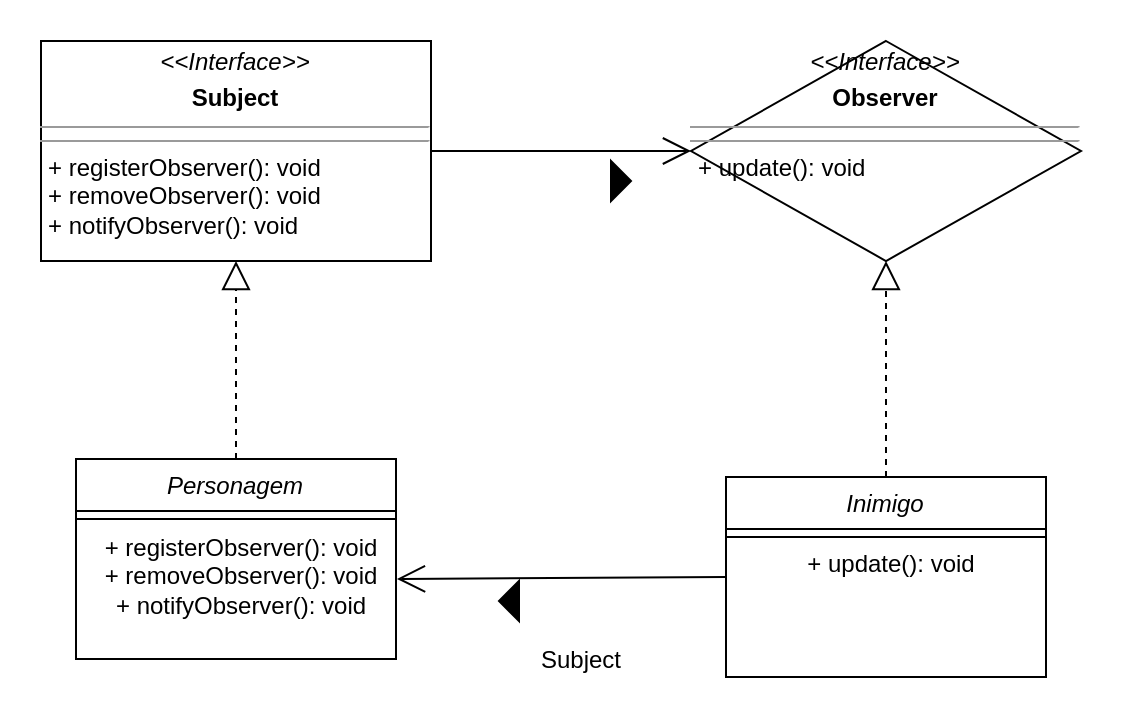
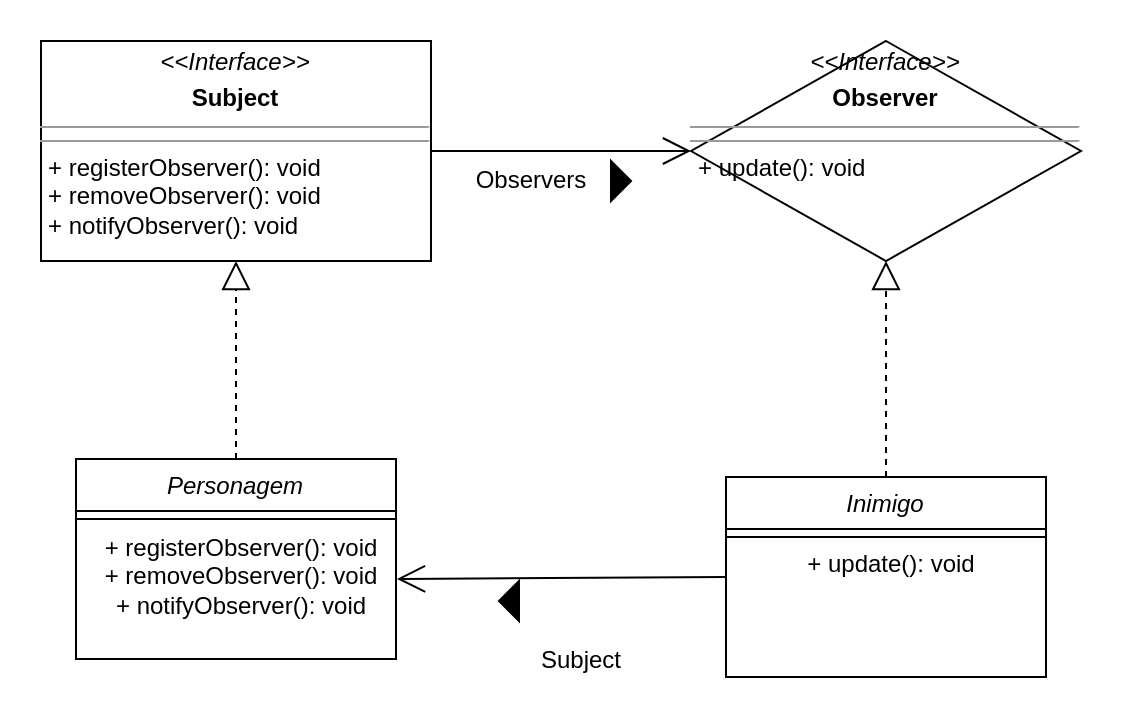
+ <mxCell id="15" value="Observers" style="text;html=1;align=center;verticalAlign=middle;resizable=0;points=[];autosize=1;strokeColor=none;fillColor=none;" vertex="1" parent="1"><mxGeometry x="230" y="80" width="70" height="20" as="geometry" /></mxCell>
